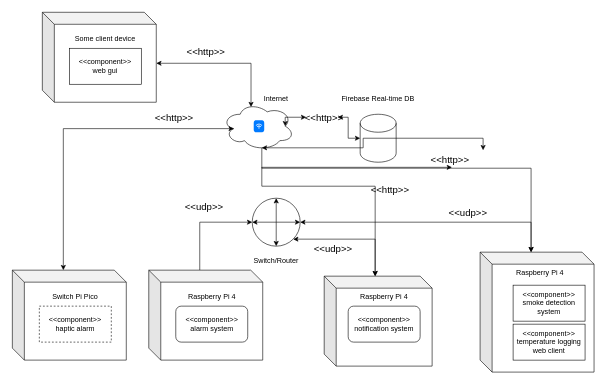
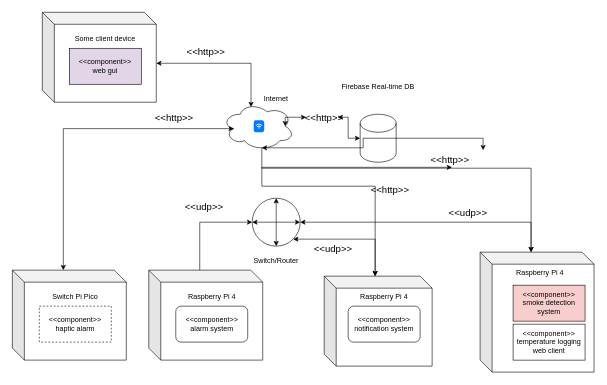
- <mxCell id="33" value="&lt;div&gt;&amp;lt;&amp;lt;component&amp;gt;&amp;gt;&lt;/div&gt;web gui" style="rounded=0;whiteSpace=wrap;html=1;" parent="1" vertex="1"><mxGeometry x="115" y="80" width="120" height="60" as="geometry" /></mxCell>
+ <mxCell id="33" value="&lt;div&gt;&amp;lt;&amp;lt;component&amp;gt;&amp;gt;&lt;/div&gt;web gui" style="rounded=0;whiteSpace=wrap;html=1;fillColor=#e1d5e7;" parent="1" vertex="1"><mxGeometry x="115" y="80" width="120" height="60" as="geometry" /></mxCell>
- <mxCell id="8" value="Firebase Real-time DB" style="text;html=1;strokeColor=none;fillColor=none;align=center;verticalAlign=middle;whiteSpace=wrap;rounded=0;" parent="1" vertex="1"><mxGeometry x="560" y="150" width="140" height="30" as="geometry" /></mxCell>
+ <mxCell id="8" value="Firebase Real-time DB" style="text;html=1;strokeColor=none;fillColor=none;align=center;verticalAlign=middle;whiteSpace=wrap;rounded=0;" parent="1" vertex="1"><mxGeometry x="560" y="130" width="140" height="30" as="geometry" /></mxCell>
- <mxCell id="25" value="&lt;div&gt;&amp;lt;&amp;lt;component&amp;gt;&amp;gt;&lt;/div&gt;&lt;div&gt;smoke detection system&lt;br&gt;&lt;/div&gt;" style="rounded=0;whiteSpace=wrap;html=1;" parent="1" vertex="1"><mxGeometry x="855" y="475" width="120" height="60" as="geometry" /></mxCell>
+ <mxCell id="25" value="&lt;div&gt;&amp;lt;&amp;lt;component&amp;gt;&amp;gt;&lt;/div&gt;&lt;div&gt;smoke detection system&lt;br&gt;&lt;/div&gt;" style="rounded=0;whiteSpace=wrap;html=1;fillColor=#f8cecc;" parent="1" vertex="1"><mxGeometry x="855" y="475" width="120" height="60" as="geometry" /></mxCell>
